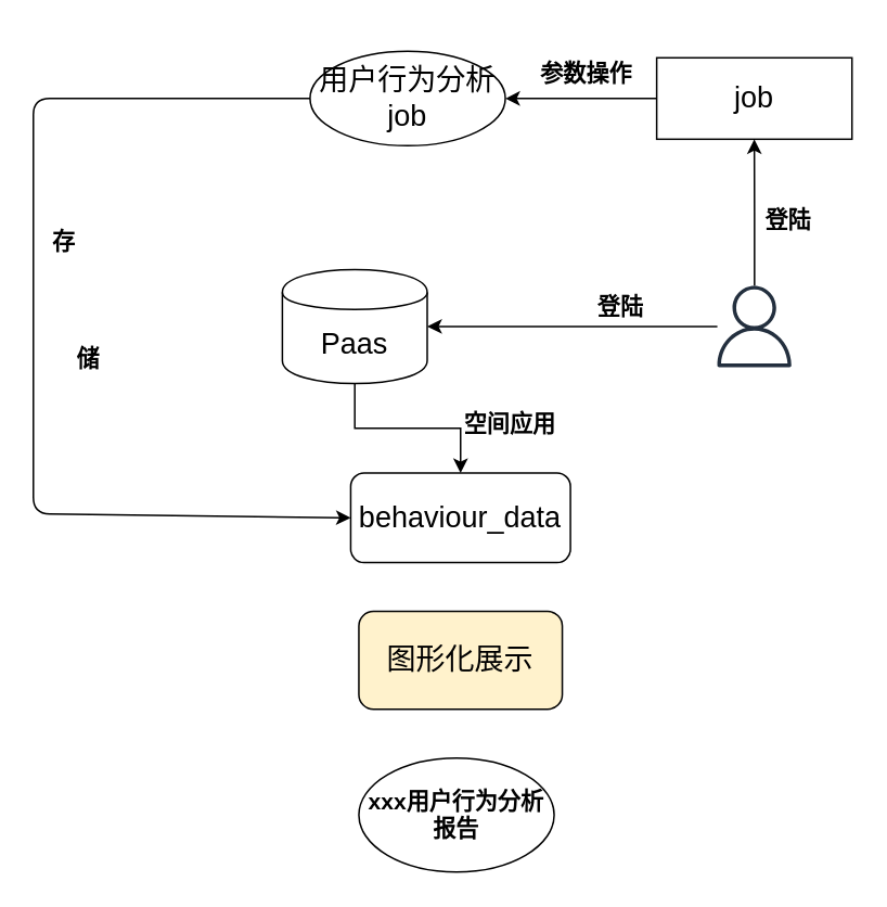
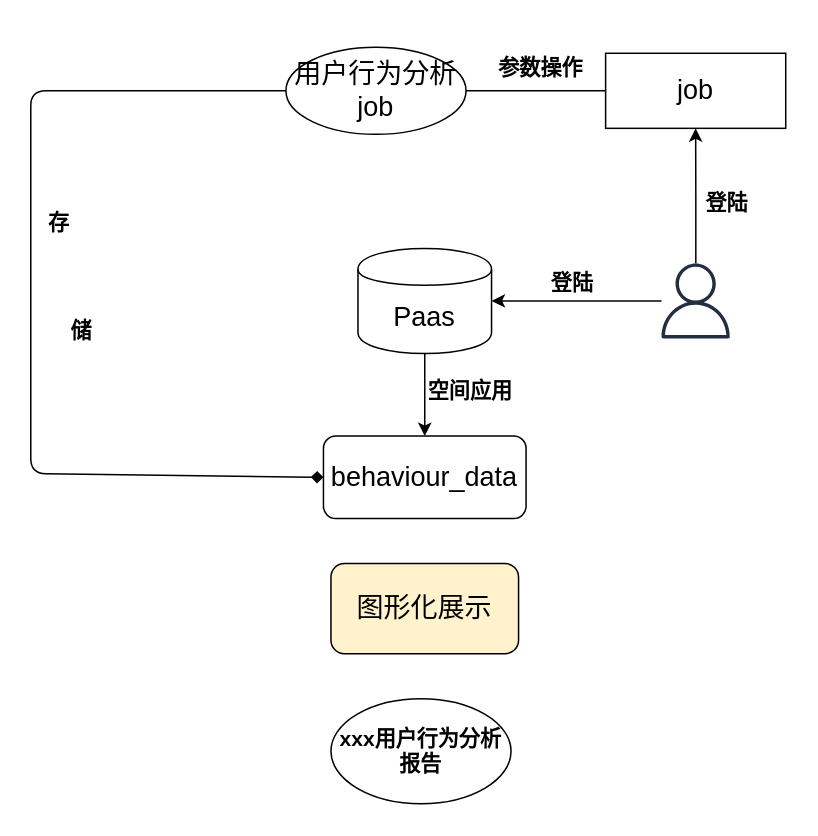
- <mxCell id="10" style="edgeStyle=orthogonalEdgeStyle;rounded=0;orthogonalLoop=1;jettySize=auto;html=1;fontSize=18;entryX=1;entryY=0.5;entryDx=0;entryDy=0;exitX=0;exitY=0.5;exitDx=0;exitDy=0;" parent="1" source="2" target="4" edge="1"><mxGeometry relative="1" as="geometry"><mxPoint x="408" y="100" as="sourcePoint" /><mxPoint x="350" y="100" as="targetPoint" /></mxGeometry></mxCell>
+ <mxCell id="10" style="edgeStyle=orthogonalEdgeStyle;rounded=0;orthogonalLoop=1;jettySize=auto;html=1;fontSize=18;entryX=1;entryY=0.5;entryDx=0;entryDy=0;exitX=0;exitY=0.5;exitDx=0;exitDy=0;endArrow=none;" parent="1" source="2" target="4" edge="1"><mxGeometry relative="1" as="geometry"><mxPoint x="408" y="100" as="sourcePoint" /><mxPoint x="350" y="100" as="targetPoint" /></mxGeometry></mxCell>
- <mxCell id="9" value="Paas" style="shape=cylinder;whiteSpace=wrap;html=1;boundedLbl=1;backgroundOutline=1;fontSize=18;align=center;" parent="1" vertex="1"><mxGeometry x="173" y="165" width="89" height="70" as="geometry" /></mxCell>
+ <mxCell id="9" value="Paas" style="shape=cylinder;whiteSpace=wrap;html=1;boundedLbl=1;backgroundOutline=1;fontSize=18;align=center;" parent="1" vertex="1"><mxGeometry x="238" y="165" width="89" height="70" as="geometry" /></mxCell>
- <mxCell id="14" value="" style="endArrow=classic;html=1;exitX=0;exitY=0.5;exitDx=0;exitDy=0;entryX=0;entryY=0.5;entryDx=0;entryDy=0;" parent="1" source="4" target="6" edge="1"><mxGeometry width="50" height="50" relative="1" as="geometry"><mxPoint x="20" y="60" as="sourcePoint" /><mxPoint x="20" y="335" as="targetPoint" /><Array as="points"><mxPoint x="20" y="60" /><mxPoint x="20" y="315" /></Array></mxGeometry></mxCell>
+ <mxCell id="14" value="" style="endArrow=diamond;html=1;exitX=0;exitY=0.5;exitDx=0;exitDy=0;entryX=0;entryY=0.5;entryDx=0;entryDy=0;" parent="1" source="4" target="6" edge="1"><mxGeometry width="50" height="50" relative="1" as="geometry"><mxPoint x="20" y="60" as="sourcePoint" /><mxPoint x="20" y="335" as="targetPoint" /><Array as="points"><mxPoint x="20" y="60" /><mxPoint x="20" y="315" /></Array></mxGeometry></mxCell>
